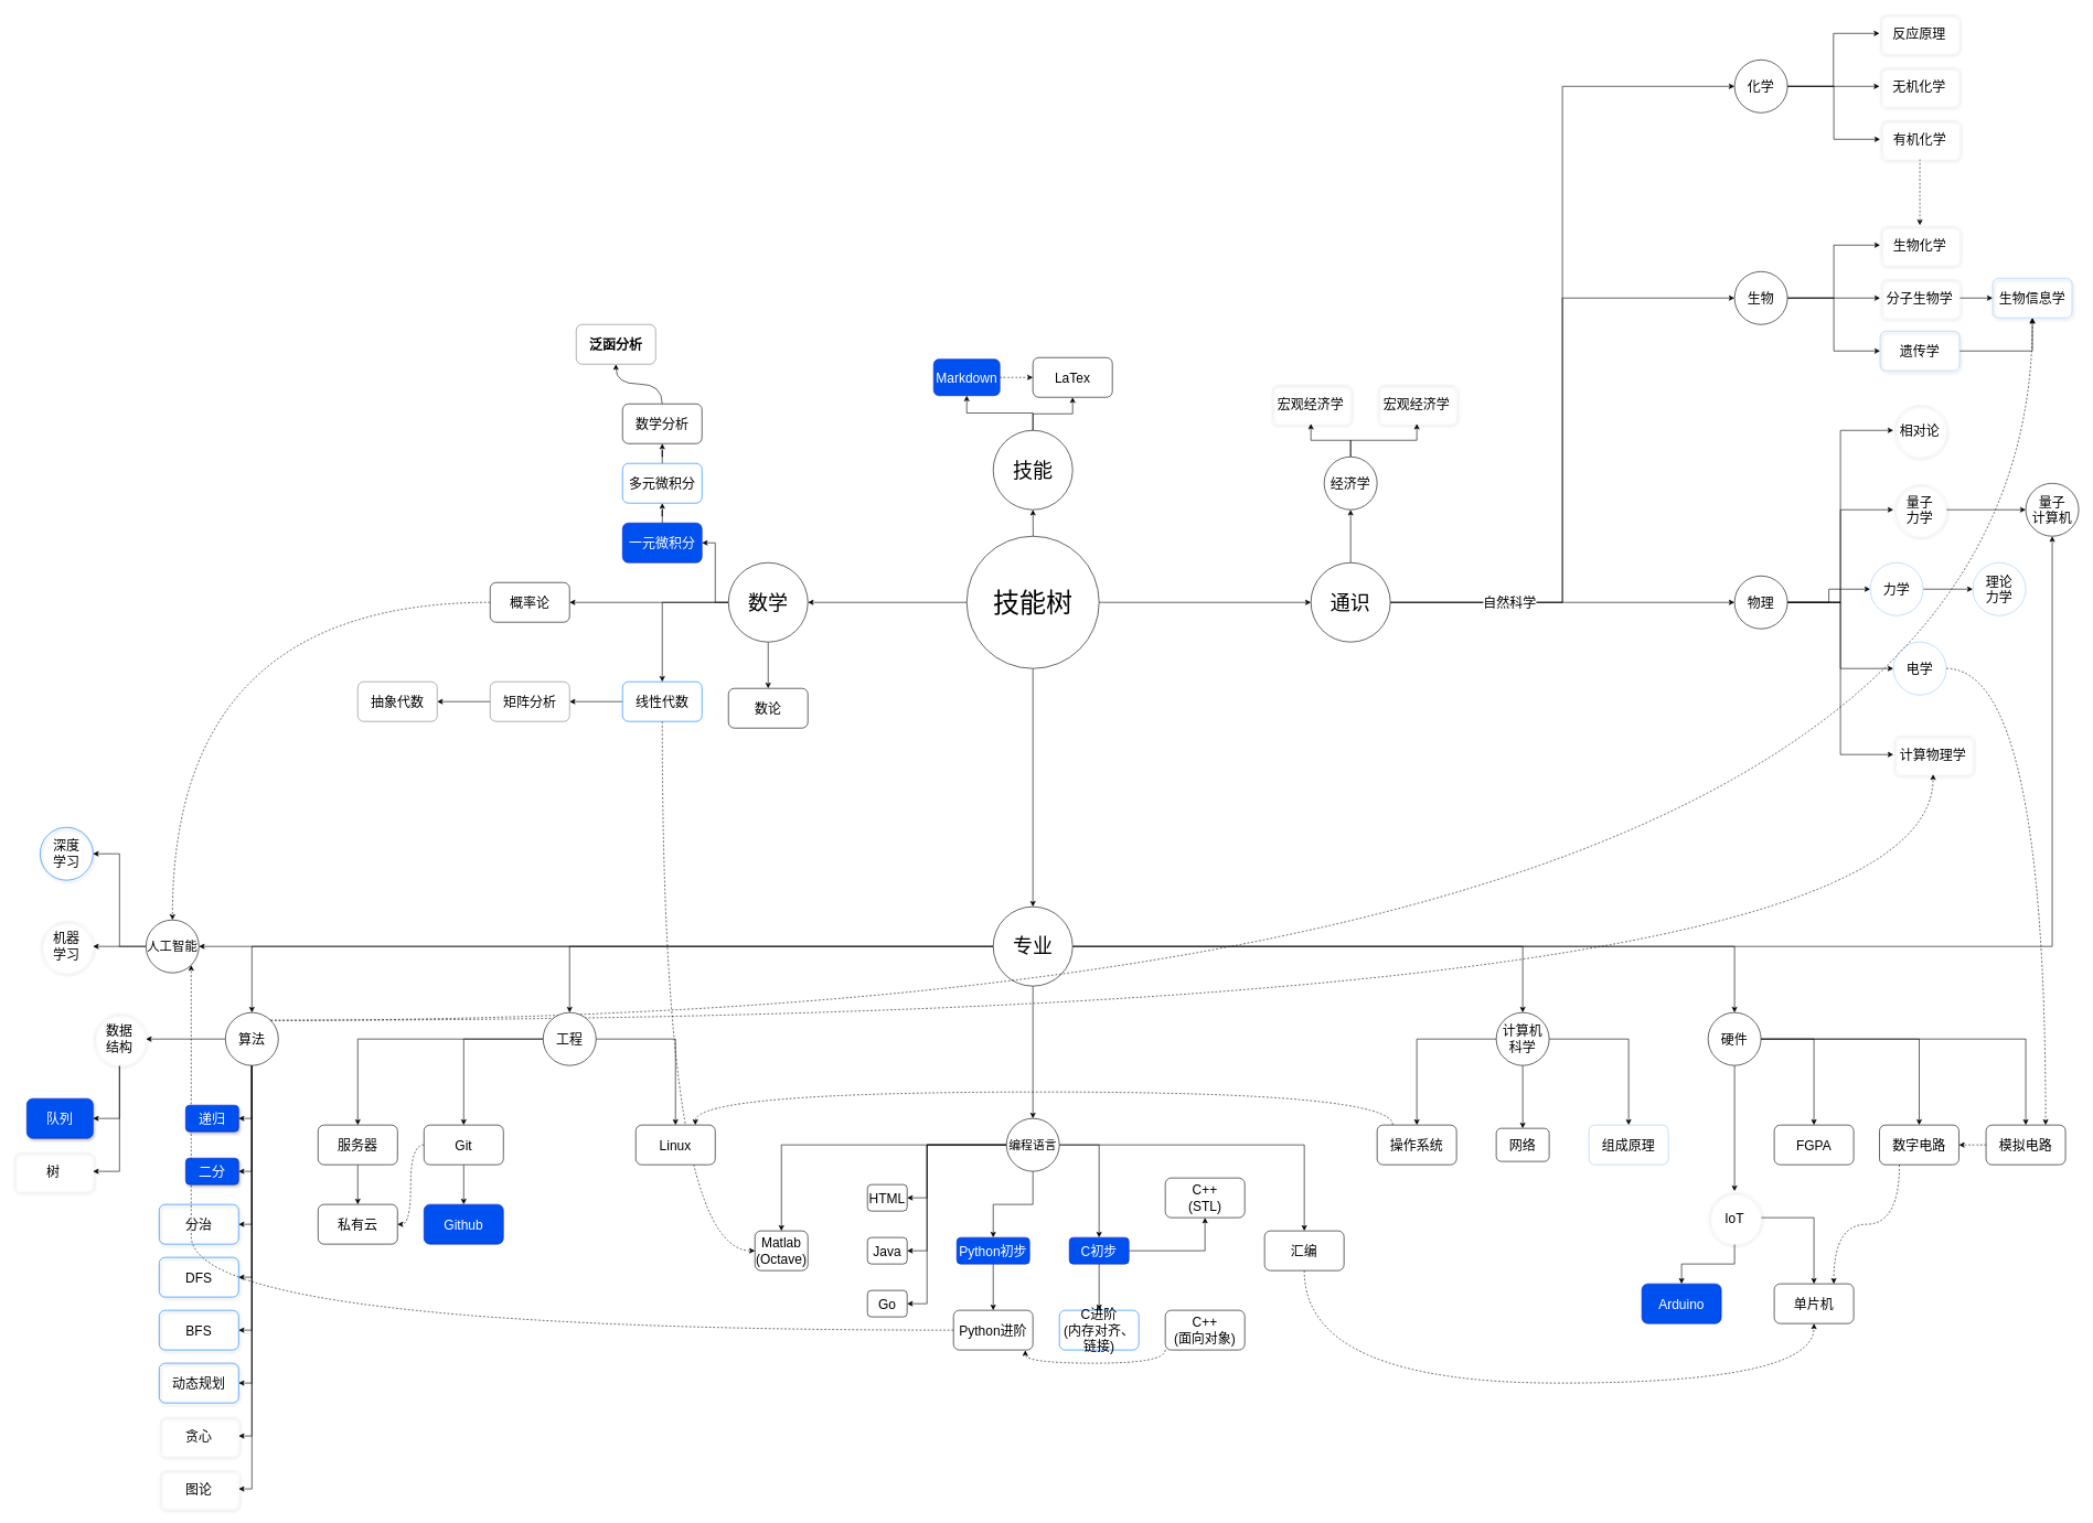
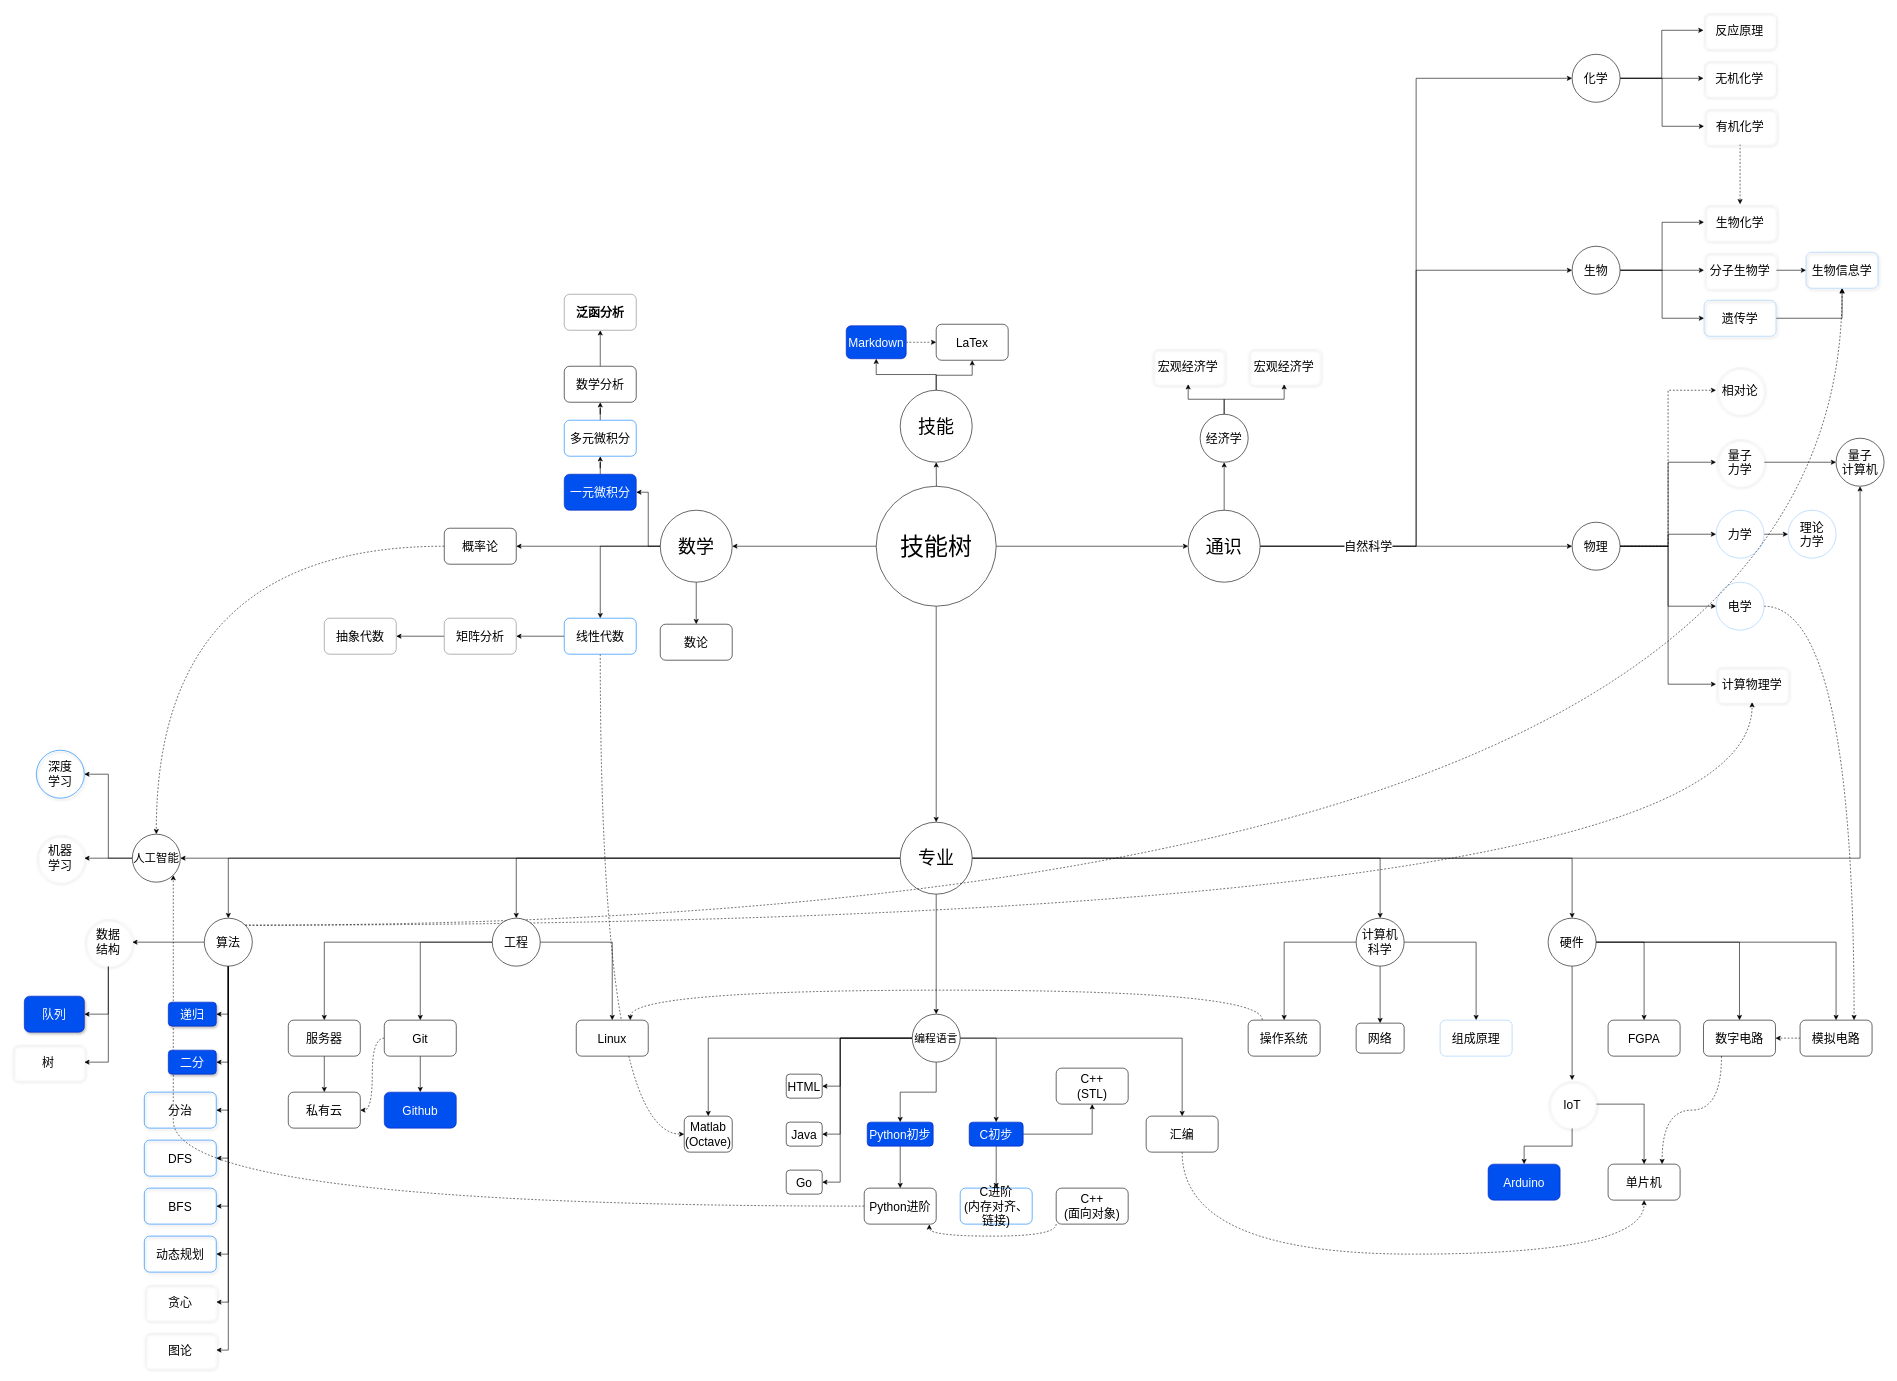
- <mxCell id="129" value="&lt;span class=&quot;RichText ztext CopyrightRichText-richText&quot; itemprop=&quot;text&quot;&gt;&lt;b&gt;泛函分析&lt;/b&gt;&lt;/span&gt;" style="whiteSpace=wrap;html=1;rounded=1;fontSize=20;strokeColor=#808080;" parent="1" vertex="1"><mxGeometry x="870" y="490" width="120" height="60" as="geometry" /></mxCell>
+ <mxCell id="129" value="&lt;span class=&quot;RichText ztext CopyrightRichText-richText&quot; itemprop=&quot;text&quot;&gt;&lt;b&gt;泛函分析&lt;/b&gt;&lt;/span&gt;" style="whiteSpace=wrap;html=1;rounded=1;fontSize=20;strokeColor=#808080;" parent="1" vertex="1"><mxGeometry x="940" y="490" width="120" height="60" as="geometry" /></mxCell>
- <mxCell id="49" style="edgeStyle=orthogonalEdgeStyle;rounded=0;orthogonalLoop=1;jettySize=auto;html=1;entryX=0;entryY=0.5;entryDx=0;entryDy=0;fontSize=20;" parent="1" source="51" target="142" edge="1"><mxGeometry relative="1" as="geometry" /></mxCell>
+ <mxCell id="49" style="edgeStyle=orthogonalEdgeStyle;rounded=0;orthogonalLoop=1;jettySize=auto;html=1;entryX=0;entryY=0.5;entryDx=0;entryDy=0;fontSize=20;dashed=1;" parent="1" source="51" target="142" edge="1"><mxGeometry relative="1" as="geometry" /></mxCell>
- <mxCell id="55" value="力学" style="ellipse;whiteSpace=wrap;html=1;aspect=fixed;fontSize=20;strokeColor=#99CCFF;" parent="1" vertex="1"><mxGeometry x="2825" y="850" width="80" height="80" as="geometry" /></mxCell>
+ <mxCell id="55" value="力学" style="ellipse;whiteSpace=wrap;html=1;aspect=fixed;fontSize=20;strokeColor=#99CCFF;" parent="1" vertex="1"><mxGeometry x="2860" width="80" height="80" as="geometry" y="850" /></mxCell>
